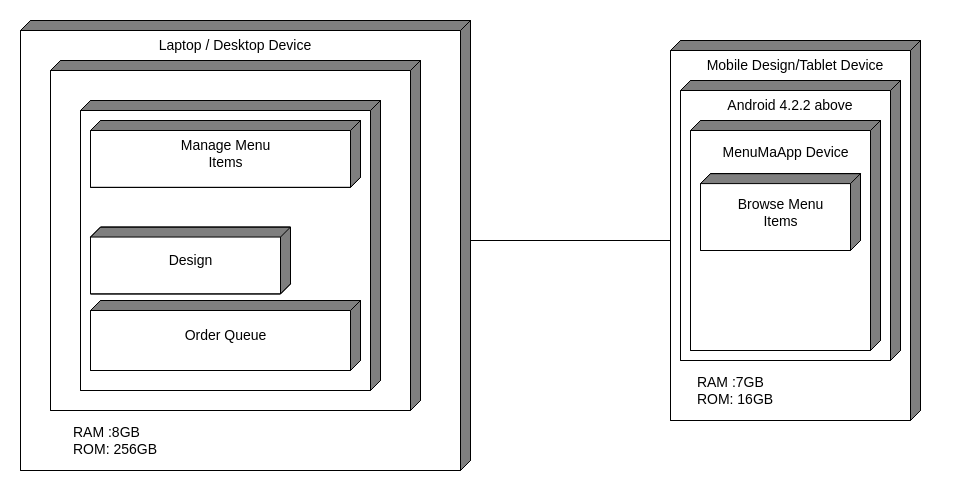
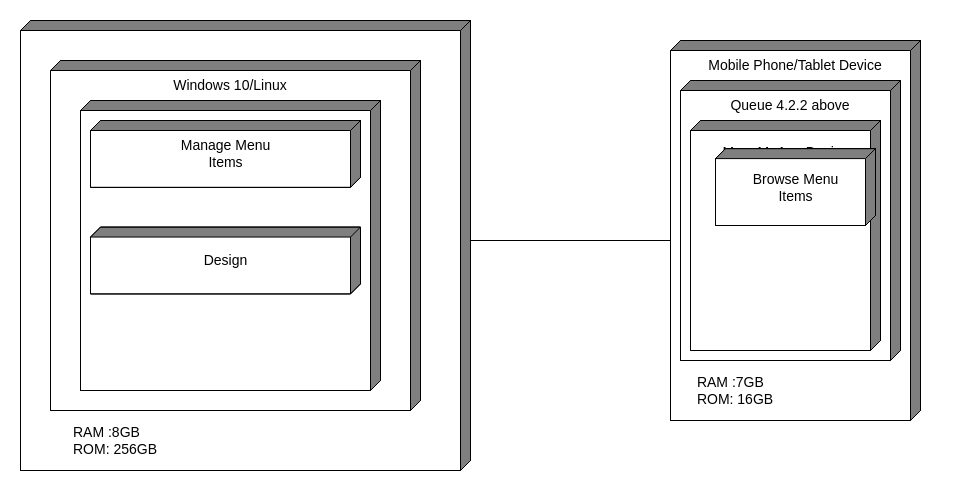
- <mxCell id="3" value="&lt;font style=&quot;font-size: 14px;&quot;&gt;Laptop / Desktop Device&lt;/font&gt;" style="text;html=1;strokeColor=none;fillColor=none;align=center;verticalAlign=middle;whiteSpace=wrap;rounded=0;" parent="1" vertex="1"><mxGeometry x="60" y="30" width="350" height="30" as="geometry" /></mxCell>
- <mxCell id="7" value="&lt;font style=&quot;font-size: 14px;&quot;&gt;Mobile Design/Tablet Device&lt;/font&gt;" style="text;html=1;strokeColor=none;fillColor=none;align=center;verticalAlign=middle;whiteSpace=wrap;rounded=0;" parent="1" vertex="1"><mxGeometry x="640" y="50" width="310" height="30" as="geometry" /></mxCell>
+ <mxCell id="7" value="&lt;font style=&quot;font-size: 14px;&quot;&gt;Mobile Phone/Tablet Device&lt;/font&gt;" style="text;html=1;strokeColor=none;fillColor=none;align=center;verticalAlign=middle;whiteSpace=wrap;rounded=0;" parent="1" vertex="1"><mxGeometry x="640" y="50" width="310" height="30" as="geometry" /></mxCell>
+ <mxCell id="11" value="&lt;span style=&quot;font-size: 14px;&quot;&gt;Windows 10/Linux&lt;/span&gt;" style="text;html=1;strokeColor=none;fillColor=none;align=center;verticalAlign=middle;whiteSpace=wrap;rounded=0;" parent="1" vertex="1"><mxGeometry x="100" y="70" width="260" height="30" as="geometry" /></mxCell>
- <mxCell id="16" value="&lt;font style=&quot;font-size: 14px;&quot;&gt;Android 4.2.2 above&lt;/font&gt;" style="text;html=1;strokeColor=none;fillColor=none;align=center;verticalAlign=middle;whiteSpace=wrap;rounded=0;" parent="1" vertex="1"><mxGeometry x="675" y="90" width="230" height="30" as="geometry" /></mxCell>
+ <mxCell id="16" value="&lt;font style=&quot;font-size: 14px;&quot;&gt;Queue 4.2.2 above&lt;/font&gt;" style="text;html=1;strokeColor=none;fillColor=none;align=center;verticalAlign=middle;whiteSpace=wrap;rounded=0;" parent="1" vertex="1"><mxGeometry x="675" y="90" width="230" height="30" as="geometry" /></mxCell>
- <mxCell id="12" value="&lt;br&gt;MenuMaApp Tablet" style="html=1;dashed=0;whitespace=wrap;shape=mxgraph.dfd.externalEntity;fontSize=14;flipH=1;align=center;verticalAlign=top;" parent="1" vertex="1"><mxGeometry x="80" y="100" width="300" height="290" as="geometry" /></mxCell>
+ <mxCell id="12" value="&lt;br&gt;MenuMaApp Manage" style="html=1;dashed=0;whitespace=wrap;shape=mxgraph.dfd.externalEntity;fontSize=14;flipH=1;align=center;verticalAlign=top;" parent="1" vertex="1"><mxGeometry x="80" y="100" width="300" height="290" as="geometry" /></mxCell>
- <mxCell id="17" value="Browse Menu&lt;br&gt;Items" style="html=1;dashed=0;whitespace=wrap;shape=mxgraph.dfd.externalEntity;fontSize=14;flipH=1;align=center;" parent="1" vertex="1"><mxGeometry x="700" y="173.1" width="160" height="76.9" as="geometry" /></mxCell>
+ <mxCell id="17" value="Browse Menu&lt;br&gt;Items" style="html=1;dashed=0;whitespace=wrap;shape=mxgraph.dfd.externalEntity;fontSize=14;flipH=1;align=center;" parent="1" vertex="1"><mxGeometry x="715" y="148.1" width="160" height="76.9" as="geometry" /></mxCell>
- <mxCell id="13" value="Design" style="html=1;dashed=0;whitespace=wrap;shape=mxgraph.dfd.externalEntity;fontSize=14;flipH=1;align=center;" parent="1" vertex="1"><mxGeometry x="90" y="226.55" width="200" height="66.9" as="geometry" /></mxCell>
+ <mxCell id="13" value="Design" style="html=1;dashed=0;whitespace=wrap;shape=mxgraph.dfd.externalEntity;fontSize=14;flipH=1;align=center;" parent="1" vertex="1"><mxGeometry x="90" y="226.55" width="270" height="66.9" as="geometry" /></mxCell>
- <mxCell id="15" value="Order Queue" style="html=1;dashed=0;whitespace=wrap;shape=mxgraph.dfd.externalEntity;fontSize=14;flipH=1;align=center;" parent="1" vertex="1"><mxGeometry x="90" y="300" width="270" height="70" as="geometry" /></mxCell>
